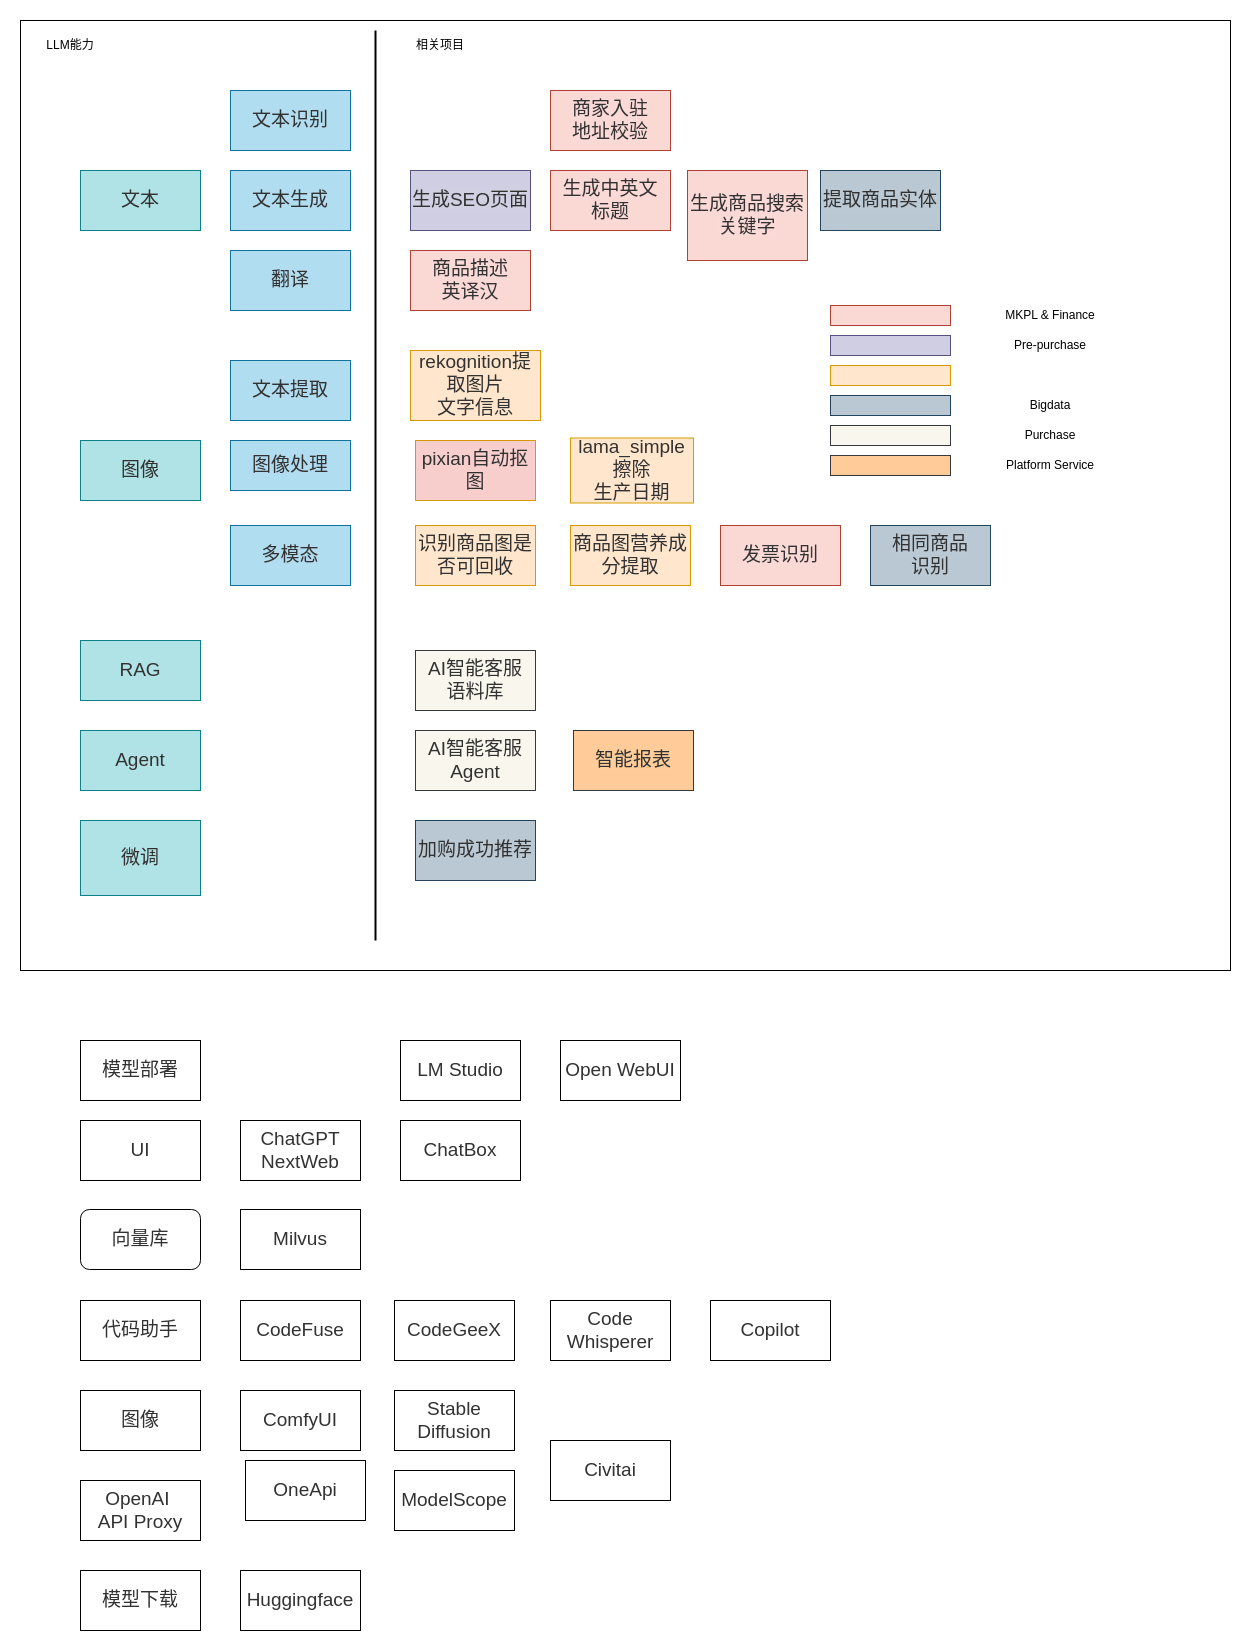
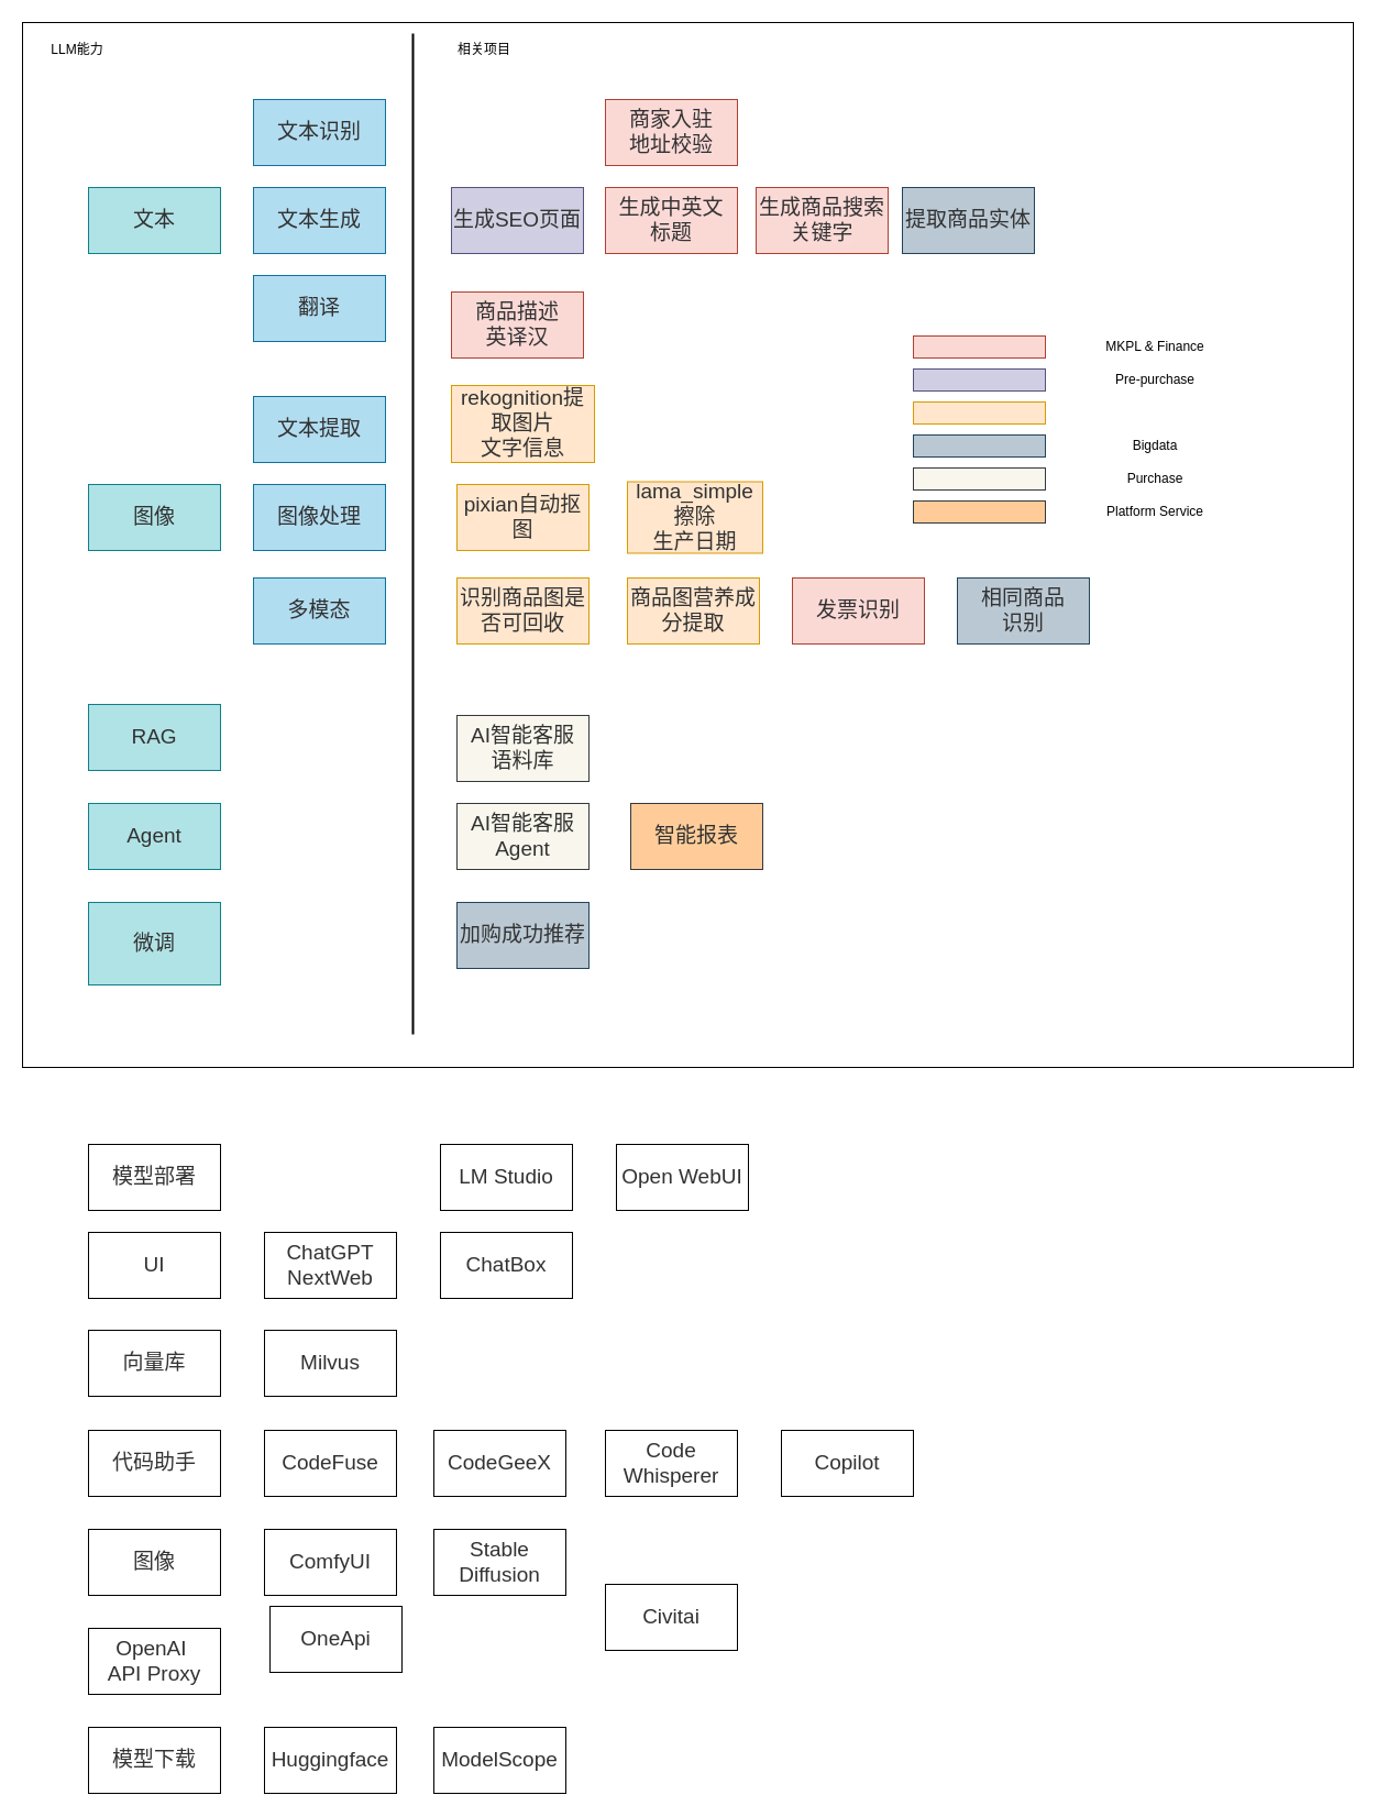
- <mxCell id="14" value="&lt;span style=&quot;color: rgb(50, 50, 50); font-family: &amp;quot;Microsoft YaHei&amp;quot;, 微软雅黑, Arial; font-size: 19px; background-color: rgba(255, 255, 255, 0.01);&quot;&gt;生成商品搜索关键字&lt;/span&gt;" style="rounded=0;whiteSpace=wrap;html=1;fillColor=#fad9d5;strokeColor=#ae4132;" vertex="1" parent="1"><mxGeometry x="687" y="170" width="120" height="90" as="geometry" /></mxCell>
+ <mxCell id="14" value="&lt;span style=&quot;color: rgb(50, 50, 50); font-family: &amp;quot;Microsoft YaHei&amp;quot;, 微软雅黑, Arial; font-size: 19px; background-color: rgba(255, 255, 255, 0.01);&quot;&gt;生成商品搜索关键字&lt;/span&gt;" style="rounded=0;whiteSpace=wrap;html=1;fillColor=#fad9d5;strokeColor=#ae4132;" vertex="1" parent="1"><mxGeometry x="687" y="170" width="120" height="60" as="geometry" /></mxCell>
- <mxCell id="4" value="&lt;span style=&quot;color: rgb(50, 50, 50); font-family: &amp;quot;Microsoft YaHei&amp;quot;, 微软雅黑, Arial; font-size: 19px; background-color: rgba(255, 255, 255, 0.01);&quot;&gt;商品描述&lt;/span&gt;&lt;div&gt;&lt;span style=&quot;color: rgb(50, 50, 50); font-family: &amp;quot;Microsoft YaHei&amp;quot;, 微软雅黑, Arial; font-size: 19px; background-color: rgba(255, 255, 255, 0.01);&quot;&gt;英译汉&lt;/span&gt;&lt;/div&gt;" style="rounded=0;whiteSpace=wrap;html=1;fillColor=#fad9d5;strokeColor=#ae4132;" vertex="1" parent="1"><mxGeometry x="410" y="250" width="120" height="60" as="geometry" /></mxCell>
+ <mxCell id="4" value="&lt;span style=&quot;color: rgb(50, 50, 50); font-family: &amp;quot;Microsoft YaHei&amp;quot;, 微软雅黑, Arial; font-size: 19px; background-color: rgba(255, 255, 255, 0.01);&quot;&gt;商品描述&lt;/span&gt;&lt;div&gt;&lt;span style=&quot;color: rgb(50, 50, 50); font-family: &amp;quot;Microsoft YaHei&amp;quot;, 微软雅黑, Arial; font-size: 19px; background-color: rgba(255, 255, 255, 0.01);&quot;&gt;英译汉&lt;/span&gt;&lt;/div&gt;" style="rounded=0;whiteSpace=wrap;html=1;fillColor=#fad9d5;strokeColor=#ae4132;" vertex="1" parent="1"><mxGeometry x="410" y="265" width="120" height="60" as="geometry" /></mxCell>
- <mxCell id="18" value="&lt;font face=&quot;Microsoft YaHei, 微软雅黑, Arial&quot; color=&quot;#323232&quot;&gt;&lt;span style=&quot;font-size: 19px; background-color: rgba(255, 255, 255, 0.01);&quot;&gt;图像处理&lt;/span&gt;&lt;/font&gt;" style="rounded=0;whiteSpace=wrap;html=1;fillColor=#b1ddf0;strokeColor=#10739e;" vertex="1" parent="1"><mxGeometry x="230" y="440" width="120" height="50" as="geometry" /></mxCell>
+ <mxCell id="18" value="&lt;font face=&quot;Microsoft YaHei, 微软雅黑, Arial&quot; color=&quot;#323232&quot;&gt;&lt;span style=&quot;font-size: 19px; background-color: rgba(255, 255, 255, 0.01);&quot;&gt;图像处理&lt;/span&gt;&lt;/font&gt;" style="rounded=0;whiteSpace=wrap;html=1;fillColor=#b1ddf0;strokeColor=#10739e;" vertex="1" parent="1"><mxGeometry x="230" y="440" width="120" height="60" as="geometry" /></mxCell>
- <mxCell id="21" value="&lt;font face=&quot;Microsoft YaHei, 微软雅黑, Arial&quot; color=&quot;#323232&quot;&gt;&lt;span style=&quot;font-size: 19px; background-color: rgba(255, 255, 255, 0.01);&quot;&gt;pixian自动抠图&lt;/span&gt;&lt;/font&gt;" style="rounded=0;whiteSpace=wrap;html=1;fillColor=#f8cecc;strokeColor=#d79b00;" vertex="1" parent="1"><mxGeometry x="415" y="440" width="120" height="60" as="geometry" /></mxCell>
+ <mxCell id="21" value="&lt;font face=&quot;Microsoft YaHei, 微软雅黑, Arial&quot; color=&quot;#323232&quot;&gt;&lt;span style=&quot;font-size: 19px; background-color: rgba(255, 255, 255, 0.01);&quot;&gt;pixian自动抠图&lt;/span&gt;&lt;/font&gt;" style="rounded=0;whiteSpace=wrap;html=1;fillColor=#ffe6cc;strokeColor=#d79b00;" vertex="1" parent="1"><mxGeometry x="415" y="440" width="120" height="60" as="geometry" /></mxCell>
- <mxCell id="38" value="&lt;font face=&quot;Microsoft YaHei, 微软雅黑, Arial&quot; color=&quot;#323232&quot;&gt;&lt;span style=&quot;font-size: 19px; background-color: rgba(255, 255, 255, 0.01);&quot;&gt;向量库&lt;/span&gt;&lt;/font&gt;" style="whiteSpace=wrap;html=1;rounded=1;" vertex="1" parent="1"><mxGeometry x="80" y="1209" width="120" height="60" as="geometry" /></mxCell>
+ <mxCell id="38" value="&lt;font face=&quot;Microsoft YaHei, 微软雅黑, Arial&quot; color=&quot;#323232&quot;&gt;&lt;span style=&quot;font-size: 19px; background-color: rgba(255, 255, 255, 0.01);&quot;&gt;向量库&lt;/span&gt;&lt;/font&gt;" style="rounded=0;whiteSpace=wrap;html=1;" vertex="1" parent="1"><mxGeometry x="80" y="1209" width="120" height="60" as="geometry" /></mxCell>
- <mxCell id="52" value="&lt;font face=&quot;Microsoft YaHei, 微软雅黑, Arial&quot; color=&quot;#323232&quot;&gt;&lt;span style=&quot;font-size: 19px; background-color: rgba(255, 255, 255, 0.01);&quot;&gt;ModelScope&lt;/span&gt;&lt;/font&gt;" style="rounded=0;whiteSpace=wrap;html=1;" vertex="1" parent="1"><mxGeometry x="394" y="1470" width="120" height="60" as="geometry" /></mxCell>
+ <mxCell id="52" value="&lt;font face=&quot;Microsoft YaHei, 微软雅黑, Arial&quot; color=&quot;#323232&quot;&gt;&lt;span style=&quot;font-size: 19px; background-color: rgba(255, 255, 255, 0.01);&quot;&gt;ModelScope&lt;/span&gt;&lt;/font&gt;" style="rounded=0;whiteSpace=wrap;html=1;" vertex="1" parent="1"><mxGeometry x="394" y="1570" width="120" height="60" as="geometry" /></mxCell>
